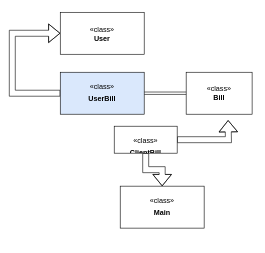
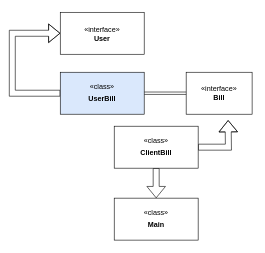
- <mxCell id="3" value="&lt;p style=&quot;margin:0px;margin-top:4px;text-align:center;&quot;&gt;&lt;br&gt;&lt;/p&gt;&lt;p style=&quot;margin:0px;margin-top:4px;text-align:center;&quot;&gt;«class»&lt;br&gt;&lt;b&gt;User&lt;/b&gt;&lt;br&gt;&lt;/p&gt;" style="verticalAlign=top;align=left;overflow=fill;fontSize=12;fontFamily=Helvetica;html=1;whiteSpace=wrap;" vertex="1" parent="1"><mxGeometry x="100" y="20" width="140" height="70" as="geometry" /></mxCell>
+ <mxCell id="3" value="&lt;p style=&quot;margin:0px;margin-top:4px;text-align:center;&quot;&gt;&lt;br&gt;&lt;/p&gt;&lt;p style=&quot;margin:0px;margin-top:4px;text-align:center;&quot;&gt;«interface»&lt;br&gt;&lt;b&gt;User&lt;/b&gt;&lt;br&gt;&lt;/p&gt;" style="verticalAlign=top;align=left;overflow=fill;fontSize=12;fontFamily=Helvetica;html=1;whiteSpace=wrap;" vertex="1" parent="1"><mxGeometry x="100" y="20" width="140" height="70" as="geometry" /></mxCell>
- <mxCell id="2" value="«class»&lt;br&gt;&lt;b&gt;Bill&lt;/b&gt;" style="html=1;whiteSpace=wrap;" vertex="1" parent="1"><mxGeometry x="310" y="120" width="110" height="70" as="geometry" /></mxCell>
+ <mxCell id="2" value="«interface»&lt;br&gt;&lt;b&gt;Bill&lt;/b&gt;" style="html=1;whiteSpace=wrap;" vertex="1" parent="1"><mxGeometry x="310" y="120" width="110" height="70" as="geometry" /></mxCell>
- <mxCell id="9" value="&lt;p style=&quot;margin:0px;margin-top:4px;text-align:center;&quot;&gt;&lt;br&gt;&lt;span style=&quot;background-color: initial;&quot;&gt;«class»&lt;/span&gt;&lt;br&gt;&lt;/p&gt;&lt;p style=&quot;margin:0px;margin-top:4px;text-align:center;&quot;&gt;&lt;b&gt;ClientBill&lt;/b&gt;&lt;br&gt;&lt;/p&gt;" style="verticalAlign=top;align=left;overflow=fill;fontSize=12;fontFamily=Helvetica;html=1;whiteSpace=wrap;" vertex="1" parent="1"><mxGeometry x="190" y="210" width="105" height="45" as="geometry" /></mxCell>
+ <mxCell id="9" value="&lt;p style=&quot;margin:0px;margin-top:4px;text-align:center;&quot;&gt;&lt;br&gt;&lt;span style=&quot;background-color: initial;&quot;&gt;«class»&lt;/span&gt;&lt;br&gt;&lt;/p&gt;&lt;p style=&quot;margin:0px;margin-top:4px;text-align:center;&quot;&gt;&lt;b&gt;ClientBill&lt;/b&gt;&lt;br&gt;&lt;/p&gt;" style="verticalAlign=top;align=left;overflow=fill;fontSize=12;fontFamily=Helvetica;html=1;whiteSpace=wrap;" vertex="1" parent="1"><mxGeometry x="190" y="210" width="140" height="70" as="geometry" /></mxCell>
- <mxCell id="10" value="&lt;p style=&quot;margin:0px;margin-top:4px;text-align:center;&quot;&gt;&lt;br&gt;&lt;span style=&quot;background-color: initial;&quot;&gt;«class»&lt;/span&gt;&lt;br&gt;&lt;/p&gt;&lt;p style=&quot;margin:0px;margin-top:4px;text-align:center;&quot;&gt;&lt;b&gt;Main&lt;/b&gt;&lt;/p&gt;" style="verticalAlign=top;align=left;overflow=fill;fontSize=12;fontFamily=Helvetica;html=1;whiteSpace=wrap;" vertex="1" parent="1"><mxGeometry x="200" y="310" width="140" height="70" as="geometry" /></mxCell>
+ <mxCell id="10" value="&lt;p style=&quot;margin:0px;margin-top:4px;text-align:center;&quot;&gt;&lt;br&gt;&lt;span style=&quot;background-color: initial;&quot;&gt;«class»&lt;/span&gt;&lt;br&gt;&lt;/p&gt;&lt;p style=&quot;margin:0px;margin-top:4px;text-align:center;&quot;&gt;&lt;b&gt;Main&lt;/b&gt;&lt;/p&gt;" style="verticalAlign=top;align=left;overflow=fill;fontSize=12;fontFamily=Helvetica;html=1;whiteSpace=wrap;" vertex="1" parent="1"><mxGeometry x="190" y="330" width="140" height="70" as="geometry" /></mxCell>
